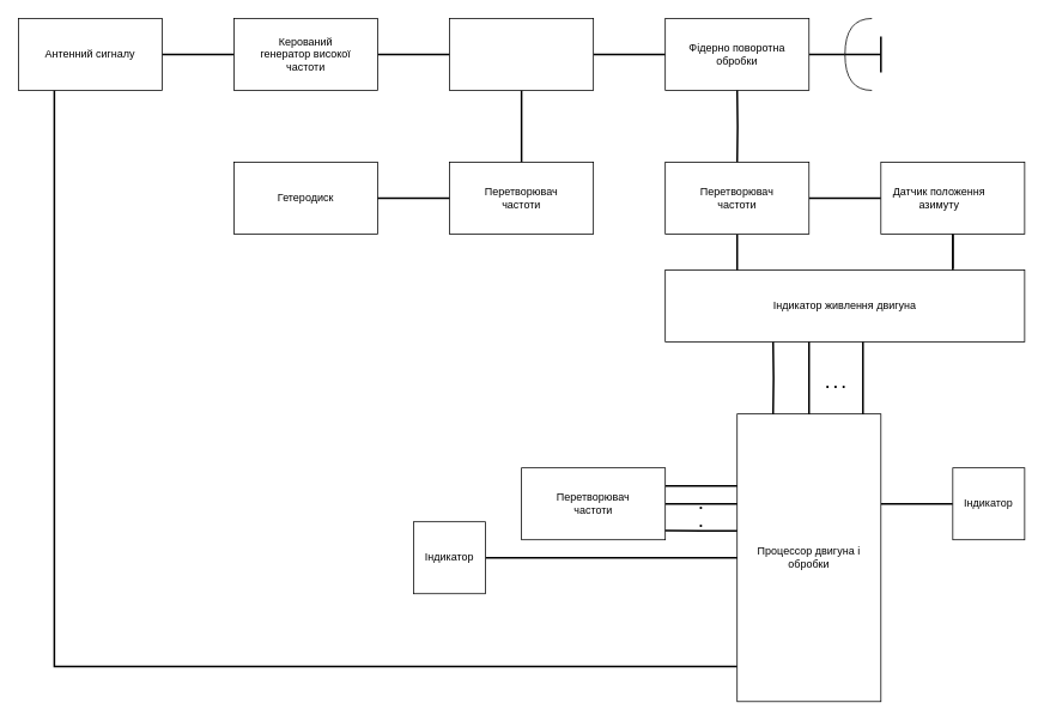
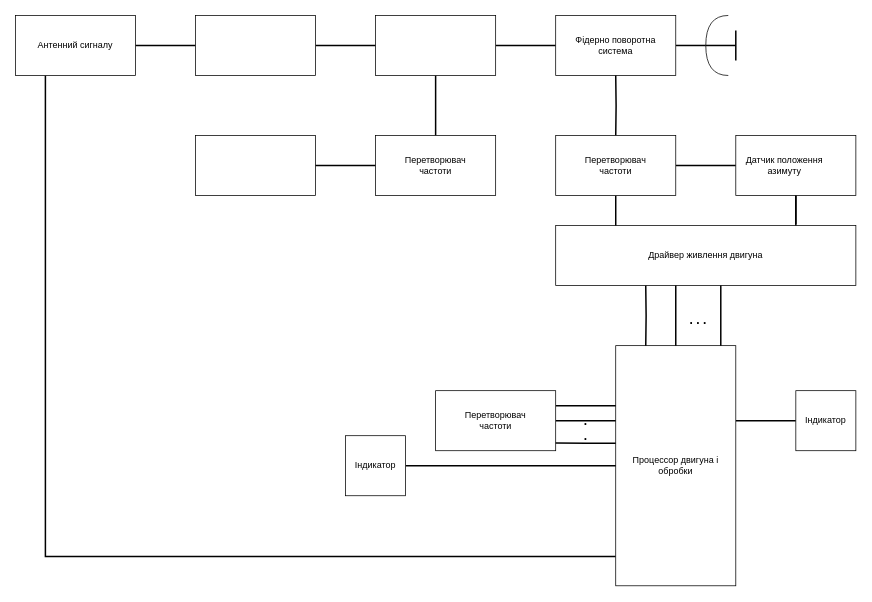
- <mxCell id="8" value="Керований генератор високої частоти" style="text;html=1;strokeColor=none;fillColor=none;align=center;verticalAlign=middle;whiteSpace=wrap;rounded=0;" vertex="1" parent="1"><mxGeometry x="280" y="30" width="120" height="60" as="geometry" /></mxCell>
- <mxCell id="15" value="Фідерно поворотна обробки" style="text;html=1;strokeColor=none;fillColor=none;align=center;verticalAlign=middle;whiteSpace=wrap;rounded=0;" vertex="1" parent="1"><mxGeometry x="760" y="30" width="120" height="60" as="geometry" /></mxCell>
+ <mxCell id="15" value="Фідерно поворотна система" style="text;html=1;strokeColor=none;fillColor=none;align=center;verticalAlign=middle;whiteSpace=wrap;rounded=0;" vertex="1" parent="1"><mxGeometry x="760" y="30" width="120" height="60" as="geometry" /></mxCell>
- <mxCell id="20" value="Гетеродиск" style="text;html=1;strokeColor=none;fillColor=none;align=center;verticalAlign=middle;whiteSpace=wrap;rounded=0;" vertex="1" parent="1"><mxGeometry x="280" y="190" width="120" height="60" as="geometry" /></mxCell>
- <mxCell id="32" value="Індикатор живлення двигуна" style="text;html=1;strokeColor=none;fillColor=none;align=center;verticalAlign=middle;whiteSpace=wrap;rounded=0;" vertex="1" parent="1"><mxGeometry x="760" y="310" width="360" height="60" as="geometry" /></mxCell>
+ <mxCell id="32" value="Драйвер живлення двигуна" style="text;html=1;strokeColor=none;fillColor=none;align=center;verticalAlign=middle;whiteSpace=wrap;rounded=0;" vertex="1" parent="1"><mxGeometry x="760" y="310" width="360" height="60" as="geometry" /></mxCell>
